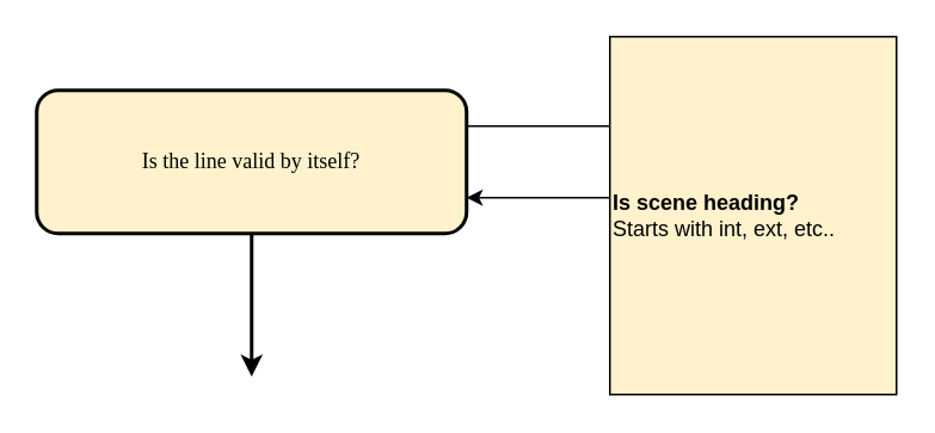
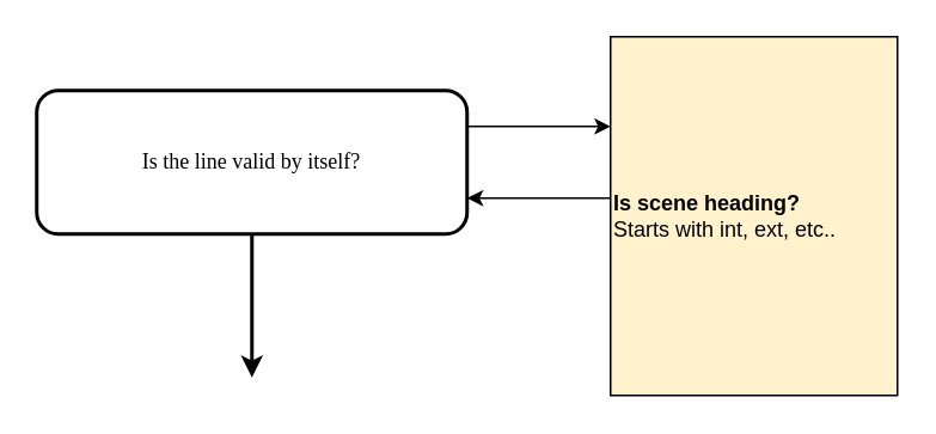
- <mxCell id="5" value="" style="endArrow=none;html=1;strokeWidth=1;entryX=0;entryY=0.25;entryDx=0;entryDy=0;exitX=1;exitY=0.25;exitDx=0;exitDy=0;" edge="1" parent="1" source="2" target="4"><mxGeometry width="50" height="50" relative="1" as="geometry"><mxPoint x="280" y="50" as="sourcePoint" /><mxPoint x="180" y="290" as="targetPoint" /></mxGeometry></mxCell>
+ <mxCell id="5" value="" style="endArrow=classic;html=1;strokeWidth=1;entryX=0;entryY=0.25;entryDx=0;entryDy=0;exitX=1;exitY=0.25;exitDx=0;exitDy=0;" edge="1" parent="1" source="2" target="4"><mxGeometry width="50" height="50" relative="1" as="geometry"><mxPoint x="280" y="50" as="sourcePoint" /><mxPoint x="180" y="290" as="targetPoint" /></mxGeometry></mxCell>
- <mxCell id="2" value="&lt;font face=&quot;Georgia&quot;&gt;Is the line valid by itself?&lt;/font&gt;" style="rounded=1;whiteSpace=wrap;html=1;strokeWidth=2;fillColor=#fff2cc;" vertex="1" parent="1"><mxGeometry x="20" y="50" width="240" height="80" as="geometry" /></mxCell>
+ <mxCell id="2" value="&lt;font face=&quot;Georgia&quot;&gt;Is the line valid by itself?&lt;/font&gt;" style="rounded=1;whiteSpace=wrap;html=1;strokeWidth=2;" vertex="1" parent="1"><mxGeometry x="20" y="50" width="240" height="80" as="geometry" /></mxCell>
